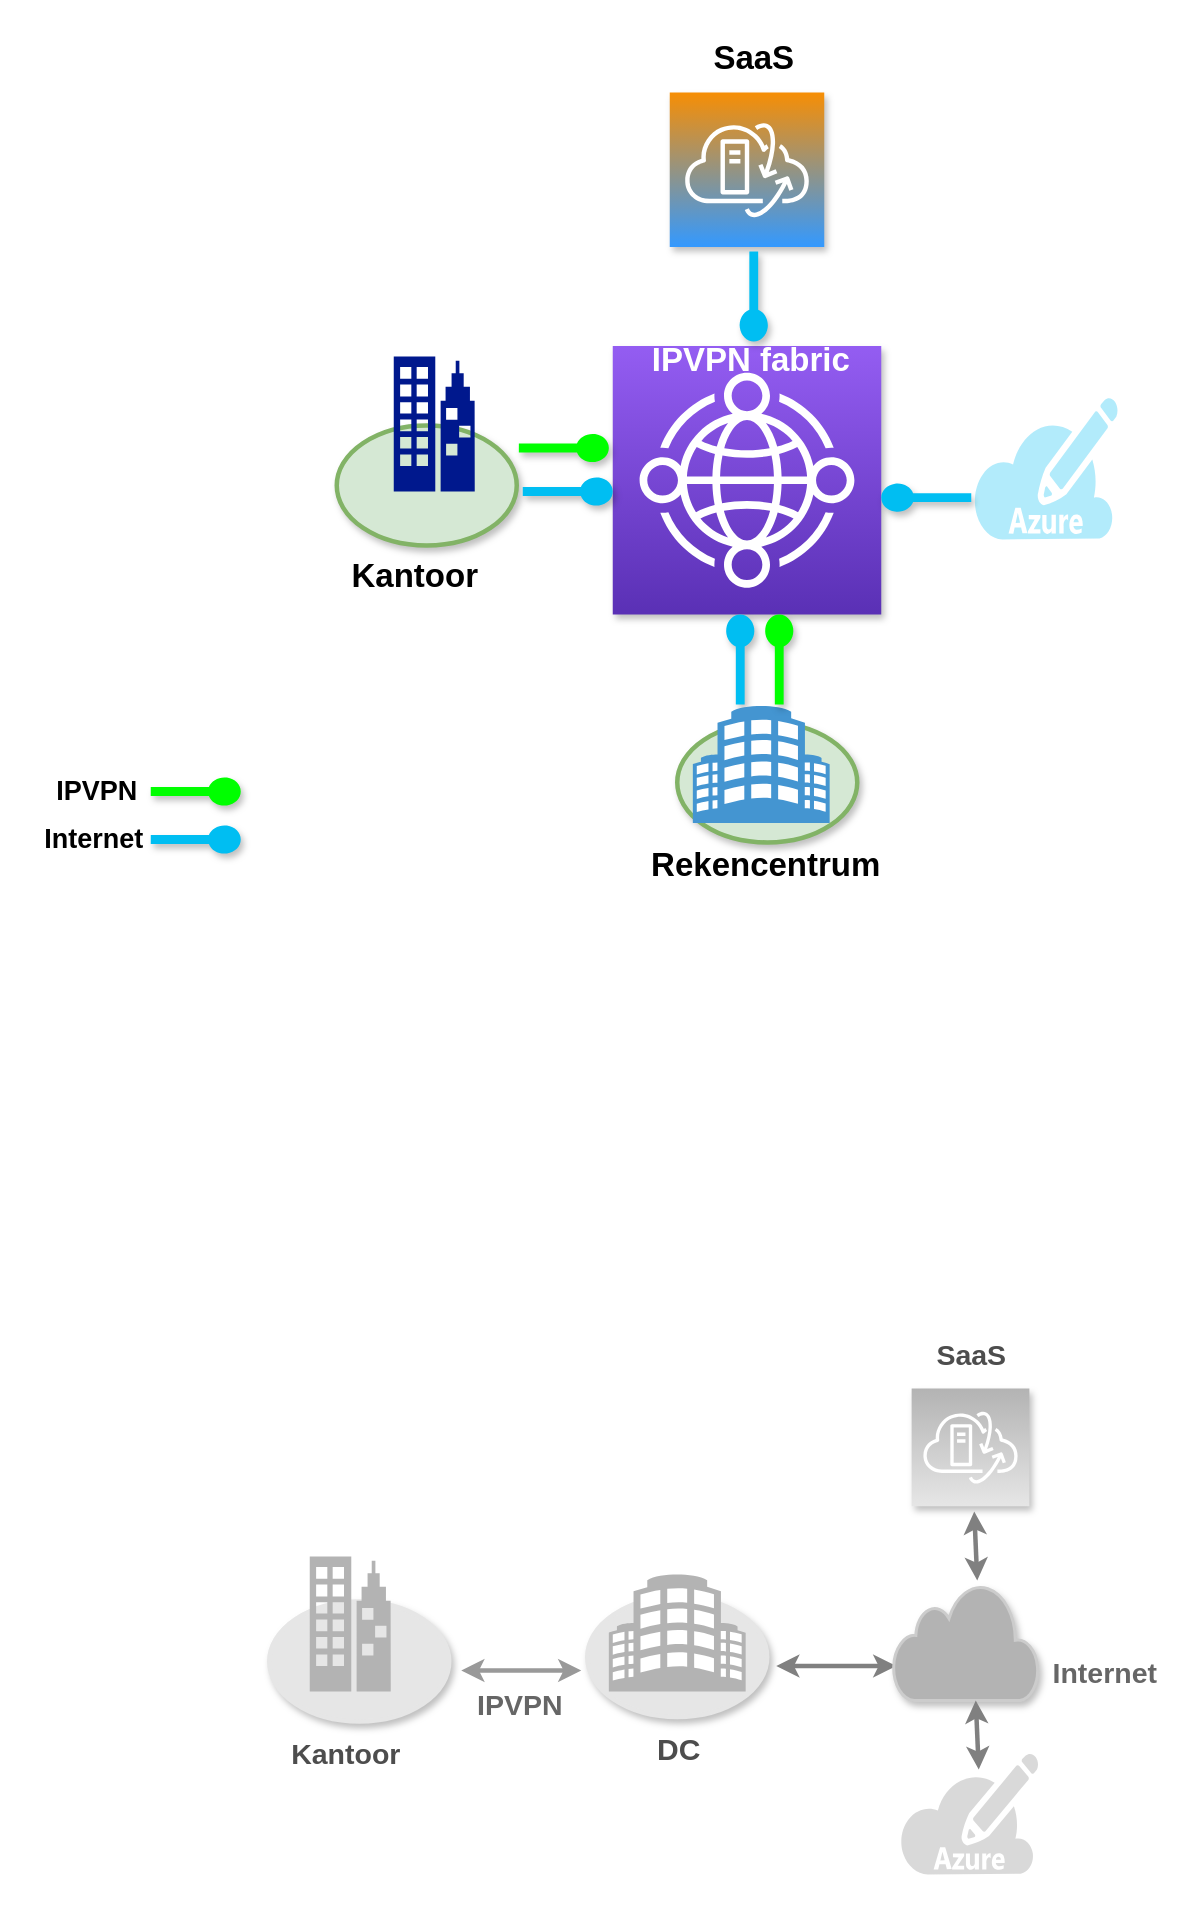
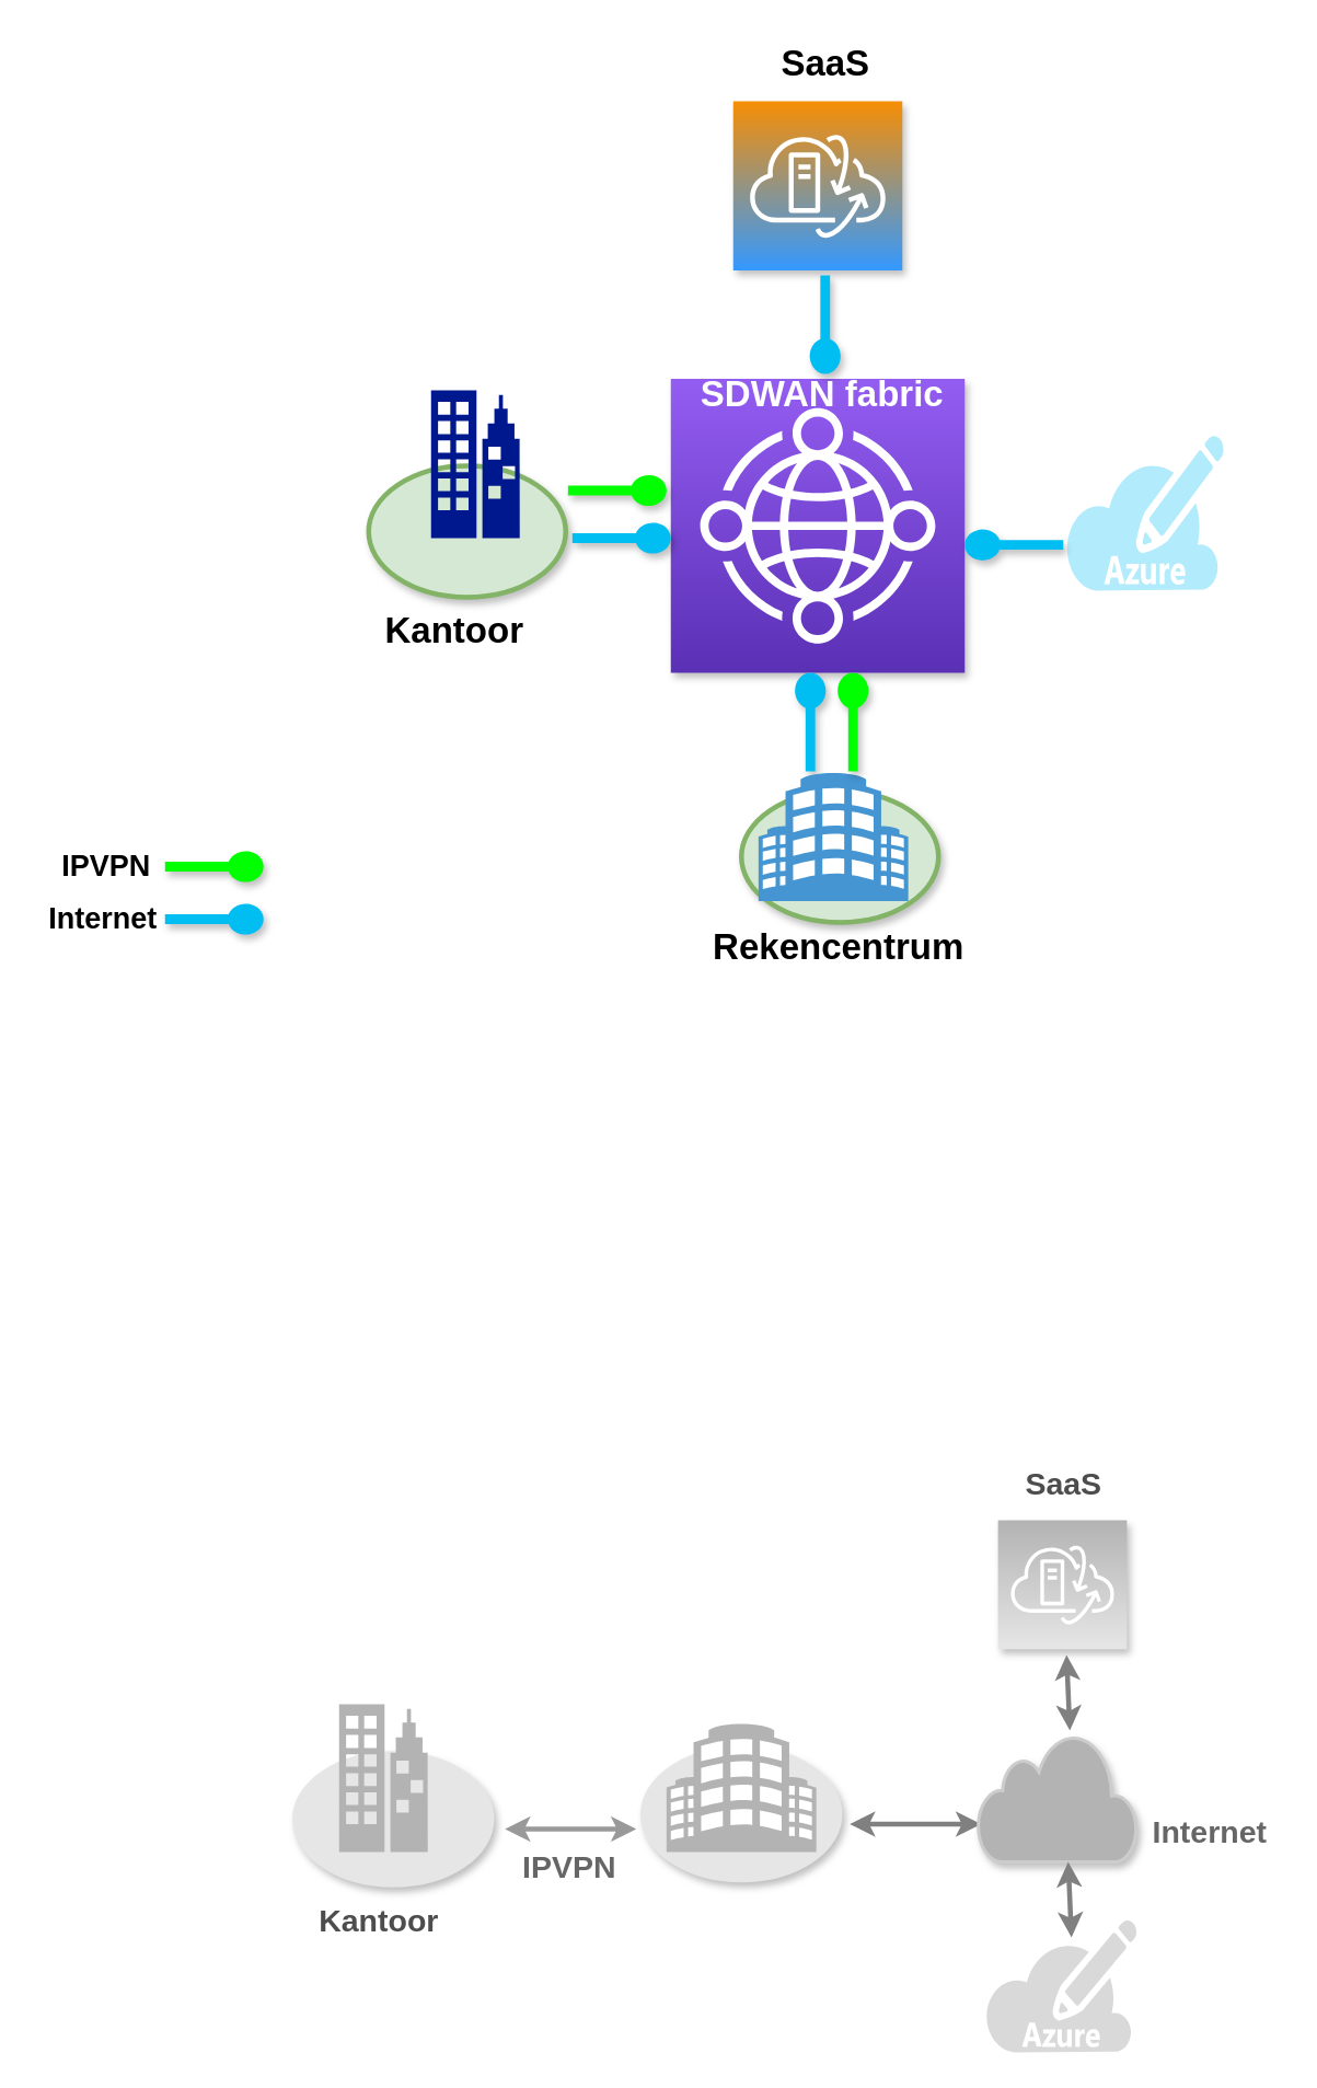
- <mxCell id="33" value="&lt;font style=&quot;font-size: 22px;&quot;&gt;&lt;b&gt;IPVPN fabric&lt;br&gt;&lt;/b&gt;&lt;/font&gt;" style="text;html=1;resizable=0;autosize=1;align=center;verticalAlign=middle;points=[];fillColor=none;strokeColor=none;rounded=0;shadow=1;sketch=0;strokeWidth=3;fontColor=#FFFFFF;" vertex="1" parent="1"><mxGeometry x="417" y="221" width="166" height="38" as="geometry" /></mxCell>
+ <mxCell id="33" value="&lt;font style=&quot;font-size: 22px;&quot;&gt;&lt;b&gt;SDWAN fabric&lt;br&gt;&lt;/b&gt;&lt;/font&gt;" style="text;html=1;resizable=0;autosize=1;align=center;verticalAlign=middle;points=[];fillColor=none;strokeColor=none;rounded=0;shadow=1;sketch=0;strokeWidth=3;fontColor=#FFFFFF;" vertex="1" parent="1"><mxGeometry x="417" y="221" width="166" height="38" as="geometry" /></mxCell>
- <mxCell id="30" value="&lt;font style=&quot;font-size: 20px;&quot;&gt;&lt;b&gt;DC&lt;/b&gt;&lt;/font&gt;" style="text;html=1;resizable=0;autosize=1;align=center;verticalAlign=middle;points=[];fillColor=none;strokeColor=none;rounded=0;shadow=1;sketch=0;strokeWidth=3;fontColor=#4D4D4D;" vertex="1" parent="1"><mxGeometry x="428" y="1147" width="47" height="36" as="geometry" /></mxCell>
